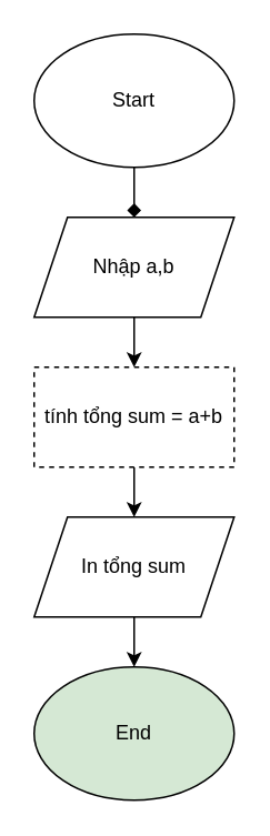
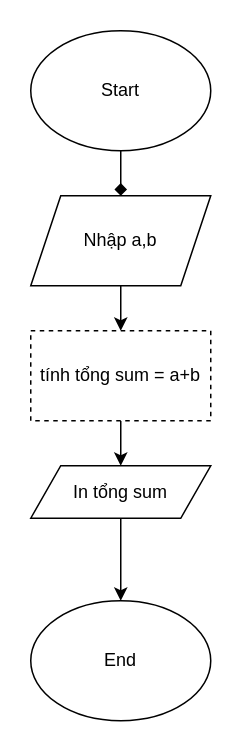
- <mxCell id="9" value="In tổng sum" style="shape=parallelogram;perimeter=parallelogramPerimeter;whiteSpace=wrap;html=1;fixedSize=1;" vertex="1" parent="1"><mxGeometry x="20" y="310" width="120" height="60" as="geometry" /></mxCell>
+ <mxCell id="9" value="In tổng sum" style="shape=parallelogram;perimeter=parallelogramPerimeter;whiteSpace=wrap;html=1;fixedSize=1;" vertex="1" parent="1"><mxGeometry x="20" y="310" width="120" height="35" as="geometry" /></mxCell>
- <mxCell id="10" value="End" style="ellipse;whiteSpace=wrap;html=1;fillColor=#d5e8d4;" vertex="1" parent="1"><mxGeometry x="20" y="400" width="120" height="80" as="geometry" /></mxCell>
+ <mxCell id="10" value="End" style="ellipse;whiteSpace=wrap;html=1;" vertex="1" parent="1"><mxGeometry x="20" y="400" width="120" height="80" as="geometry" /></mxCell>
